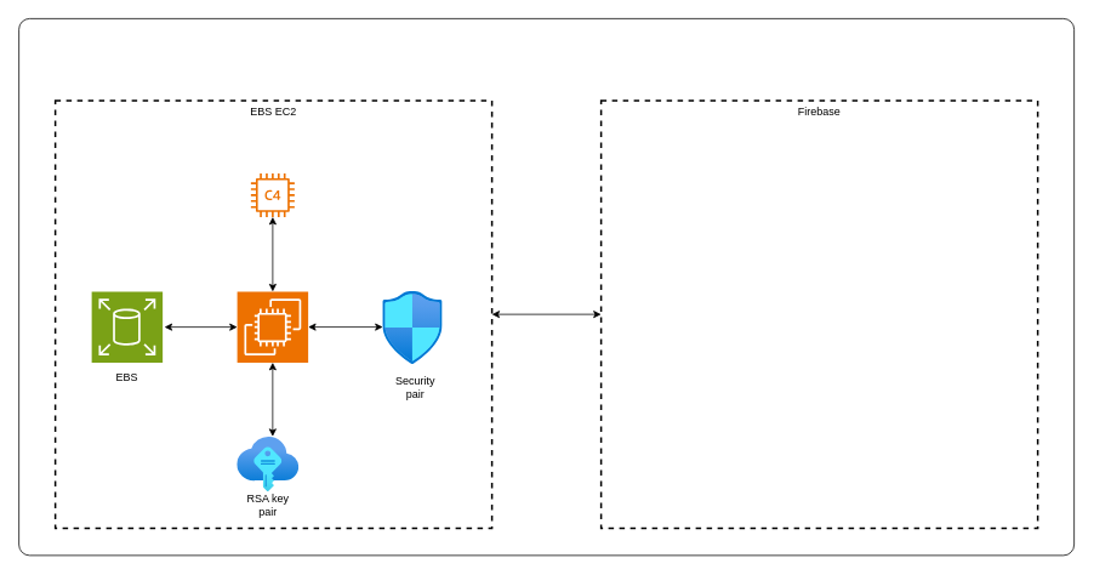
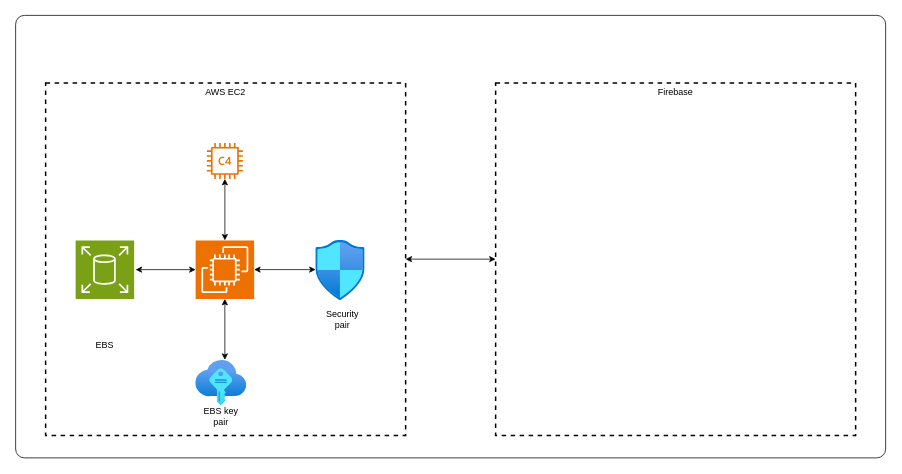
- <mxCell id="2" value="EBS EC2" style="fontStyle=0;verticalAlign=top;align=center;spacingTop=-2;fillColor=none;rounded=0;whiteSpace=wrap;html=1;strokeColor=#000000;strokeWidth=2;dashed=1;container=1;collapsible=0;expand=0;recursiveResize=0;" vertex="1" parent="1"><mxGeometry x="60" y="110" width="480" height="470" as="geometry" /></mxCell>
+ <mxCell id="2" value="AWS EC2" style="fontStyle=0;verticalAlign=top;align=center;spacingTop=-2;fillColor=none;rounded=0;whiteSpace=wrap;html=1;strokeColor=#000000;strokeWidth=2;dashed=1;container=1;collapsible=0;expand=0;recursiveResize=0;" vertex="1" parent="1"><mxGeometry x="60" y="110" width="480" height="470" as="geometry" /></mxCell>
- <mxCell id="12" value="EBS" style="text;html=1;strokeColor=none;fillColor=none;align=center;verticalAlign=middle;whiteSpace=wrap;rounded=0;" vertex="1" parent="1"><mxGeometry x="109" y="400" width="60" height="30" as="geometry" /></mxCell>
+ <mxCell id="12" value="EBS" style="text;html=1;strokeColor=none;fillColor=none;align=center;verticalAlign=middle;whiteSpace=wrap;rounded=0;" vertex="1" parent="1"><mxGeometry x="109" y="445" width="60" height="30" as="geometry" /></mxCell>
- <mxCell id="13" value="RSA key pair" style="text;html=1;strokeColor=none;fillColor=none;align=center;verticalAlign=middle;whiteSpace=wrap;rounded=0;" vertex="1" parent="1"><mxGeometry x="264" y="540" width="60" height="30" as="geometry" /></mxCell>
+ <mxCell id="13" value="EBS key pair" style="text;html=1;strokeColor=none;fillColor=none;align=center;verticalAlign=middle;whiteSpace=wrap;rounded=0;" vertex="1" parent="1"><mxGeometry x="264" y="540" width="60" height="30" as="geometry" /></mxCell>
